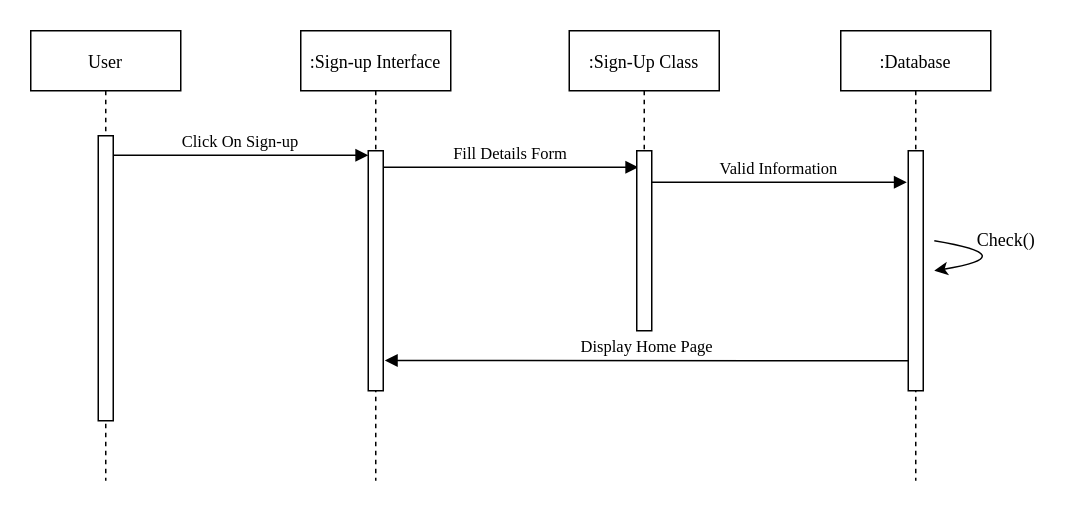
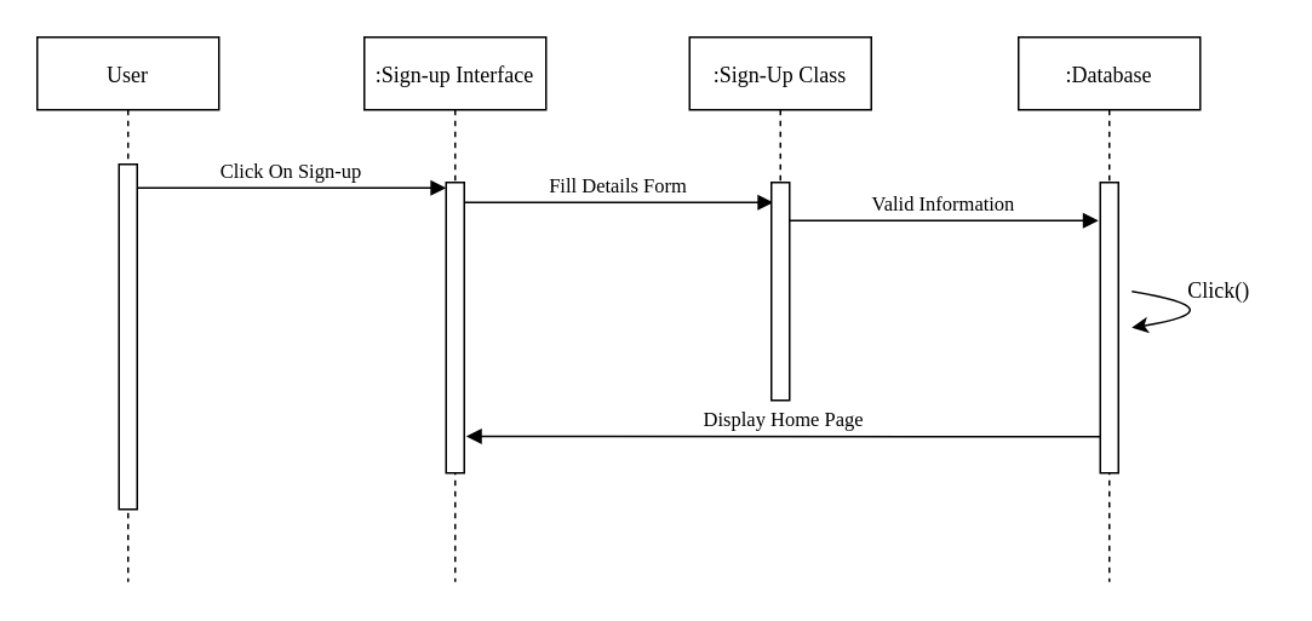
- <mxCell id="15" value="&lt;font face=&quot;times roman&quot;&gt;Check()&lt;/font&gt;" style="text;html=1;align=center;verticalAlign=middle;resizable=0;points=[];autosize=1;strokeColor=none;fillColor=none;" parent="1" vertex="1"><mxGeometry x="640" y="145" width="60" height="30" as="geometry" /></mxCell>
+ <mxCell id="15" value="&lt;font face=&quot;times roman&quot;&gt;Click()&lt;/font&gt;" style="text;html=1;align=center;verticalAlign=middle;resizable=0;points=[];autosize=1;strokeColor=none;fillColor=none;" parent="1" vertex="1"><mxGeometry x="640" y="145" width="60" height="30" as="geometry" /></mxCell>
